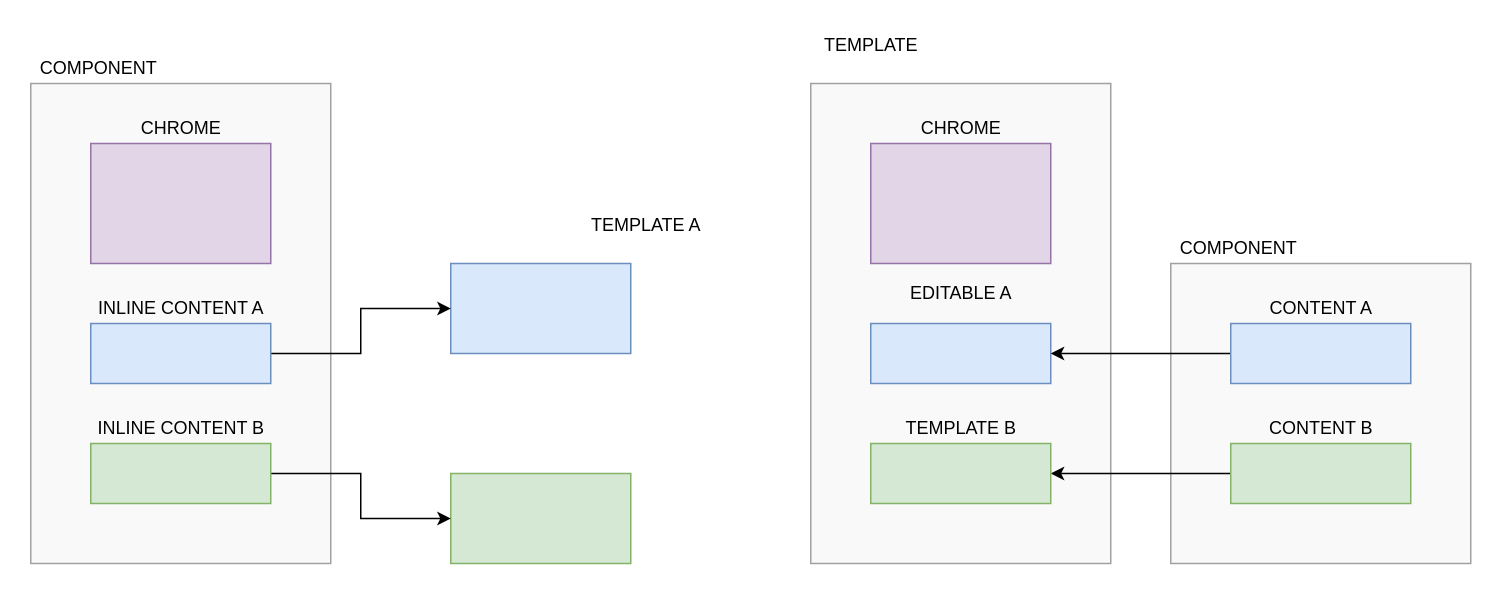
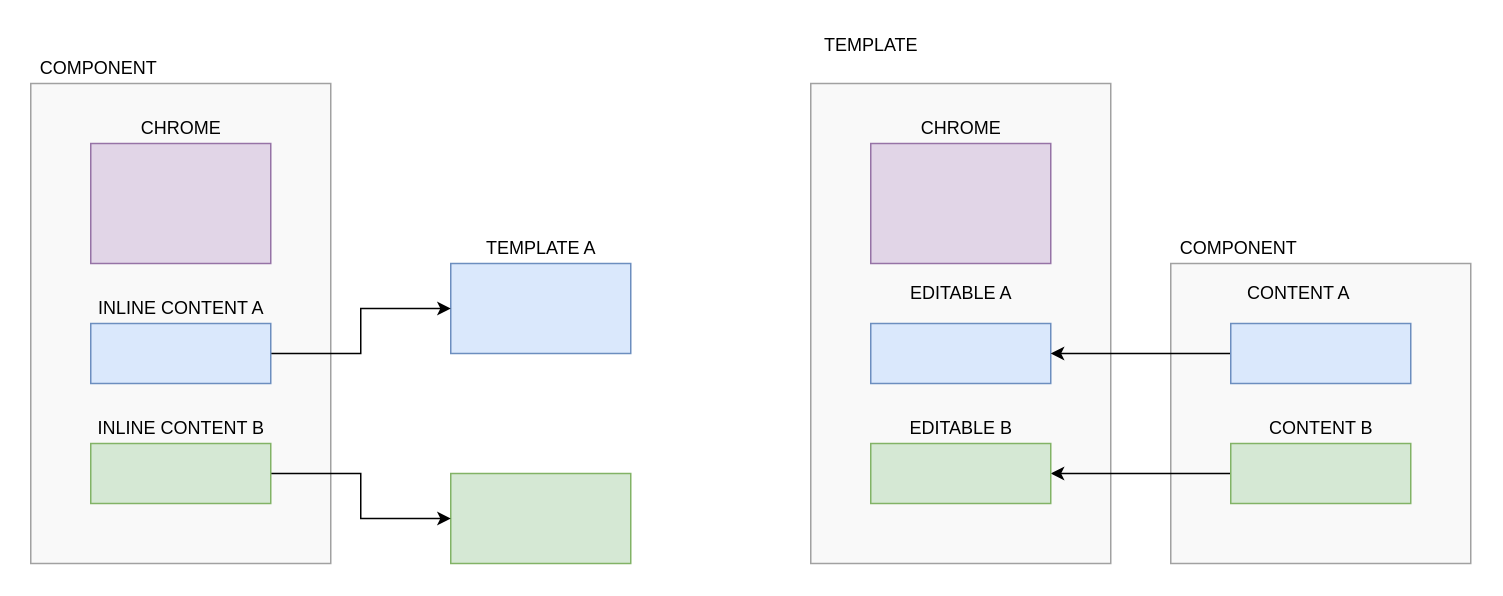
- <mxCell id="10" value="TEMPLATE A" style="text;html=1;align=center;verticalAlign=middle;resizable=0;points=[];autosize=1;" vertex="1" parent="1"><mxGeometry x="385" y="140" width="90" height="20" as="geometry" /></mxCell>
+ <mxCell id="10" value="TEMPLATE A" style="text;html=1;align=center;verticalAlign=middle;resizable=0;points=[];autosize=1;" vertex="1" parent="1"><mxGeometry x="315" y="155" width="90" height="20" as="geometry" /></mxCell>
- <mxCell id="18" value="CONTENT A" style="text;html=1;align=center;verticalAlign=middle;resizable=0;points=[];autosize=1;" vertex="1" parent="1"><mxGeometry x="840" y="195" width="80" height="20" as="geometry" /></mxCell>
+ <mxCell id="18" value="CONTENT A" style="text;html=1;align=center;verticalAlign=middle;resizable=0;points=[];autosize=1;" vertex="1" parent="1"><mxGeometry x="825" y="185" width="80" height="20" as="geometry" /></mxCell>
- <mxCell id="24" value="TEMPLATE B" style="text;html=1;align=center;verticalAlign=middle;resizable=0;points=[];autosize=1;" vertex="1" parent="1"><mxGeometry x="600" y="275" width="80" height="20" as="geometry" /></mxCell>
+ <mxCell id="24" value="EDITABLE B" style="text;html=1;align=center;verticalAlign=middle;resizable=0;points=[];autosize=1;" vertex="1" parent="1"><mxGeometry x="600" y="275" width="80" height="20" as="geometry" /></mxCell>
